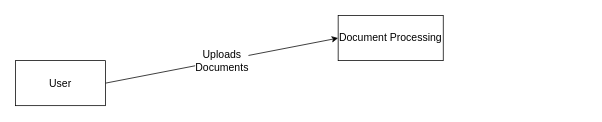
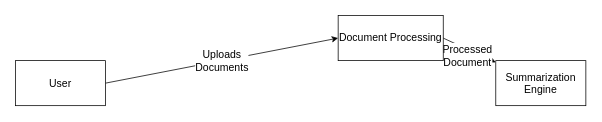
+ <mxCell id="4" value="Processed &lt;br&gt;Document" style="rounded=0;orthogonalLoop=1;jettySize=auto;html=1;exitX=1;exitY=0.5;exitDx=0;exitDy=0;fontSize=14;" edge="1" parent="1" source="5" target="6"><mxGeometry x="0.015" y="-7" relative="1" as="geometry"><mxPoint as="offset" /></mxGeometry></mxCell>
+ <mxCell id="6" value="Summarization Engine" style="rounded=0;whiteSpace=wrap;html=1;fontSize=14;" vertex="1" parent="1"><mxGeometry x="660" y="80" width="120" height="60" as="geometry" /></mxCell>
